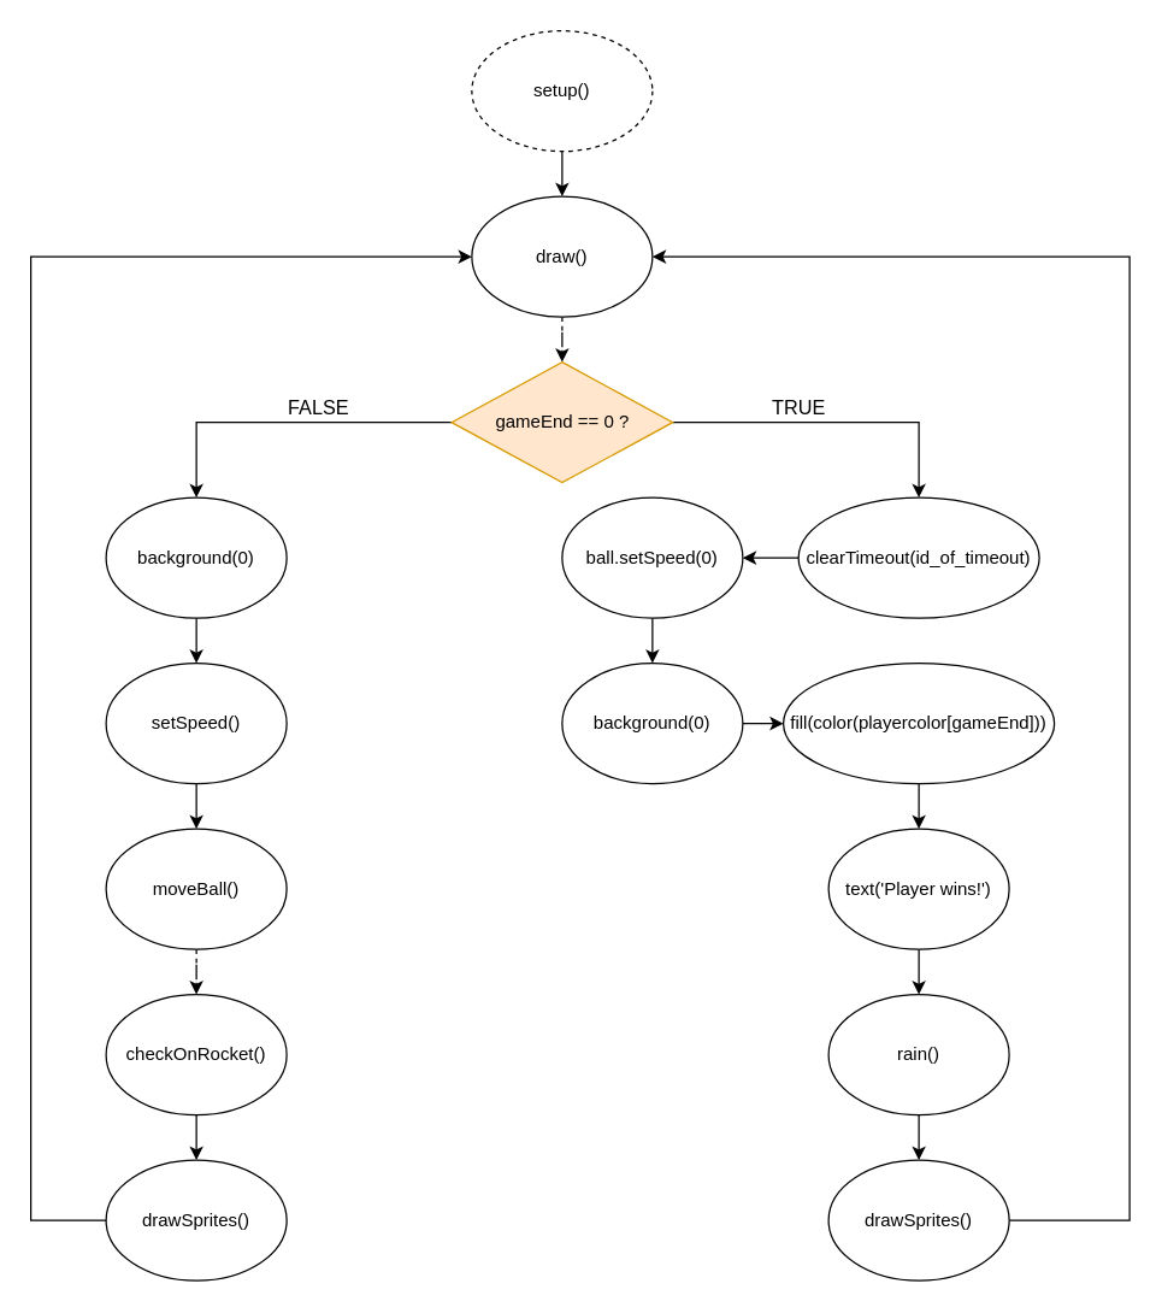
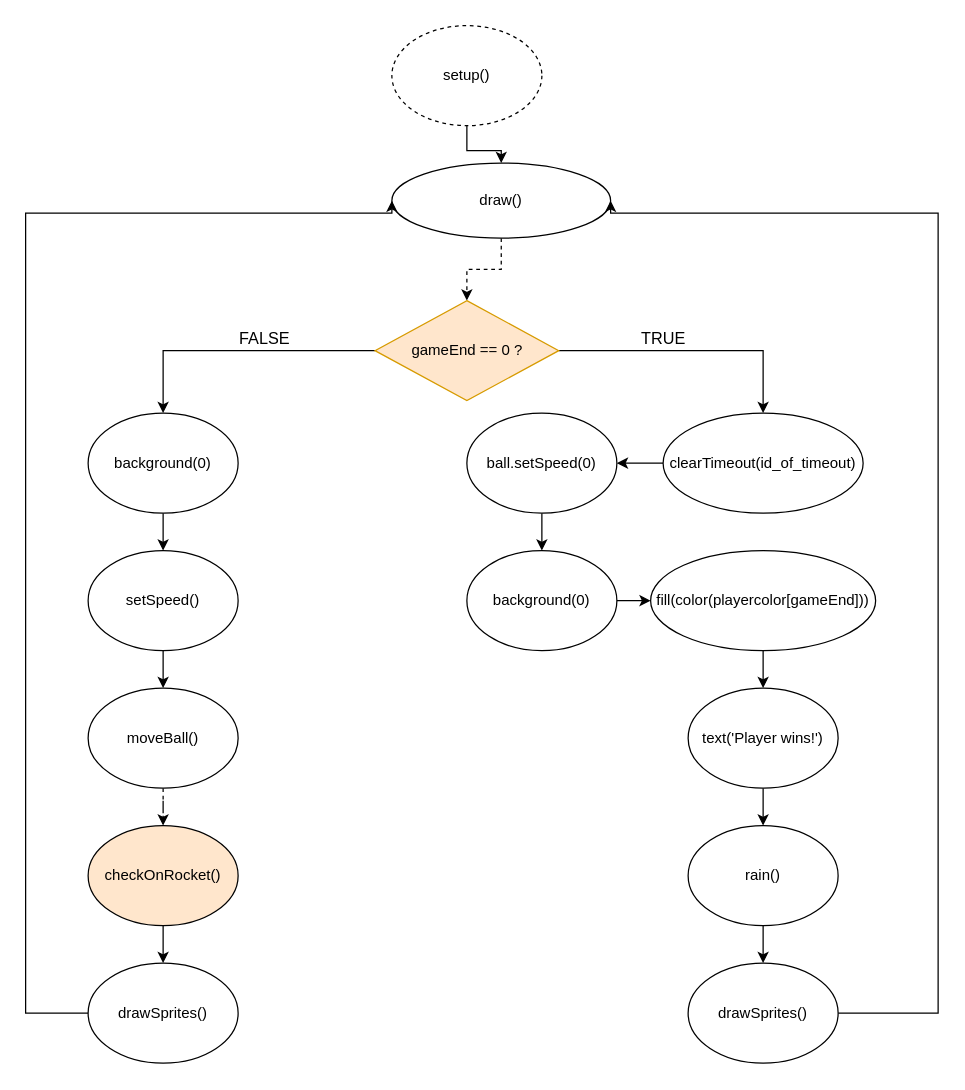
- <mxCell id="5" value="draw()" style="ellipse;whiteSpace=wrap;html=1;" vertex="1" parent="1"><mxGeometry x="313" y="130" width="120" height="80" as="geometry" /></mxCell>
+ <mxCell id="5" value="draw()" style="ellipse;whiteSpace=wrap;html=1;" vertex="1" parent="1"><mxGeometry x="313" y="130" width="175" height="60" as="geometry" /></mxCell>
- <mxCell id="16" value="checkOnRocket()&lt;br&gt;" style="ellipse;whiteSpace=wrap;html=1;" vertex="1" parent="1"><mxGeometry x="70" y="660" width="120" height="80" as="geometry" /></mxCell>
+ <mxCell id="16" value="checkOnRocket()&lt;br&gt;" style="ellipse;whiteSpace=wrap;html=1;fillColor=#ffe6cc;" vertex="1" parent="1"><mxGeometry x="70" y="660" width="120" height="80" as="geometry" /></mxCell>
